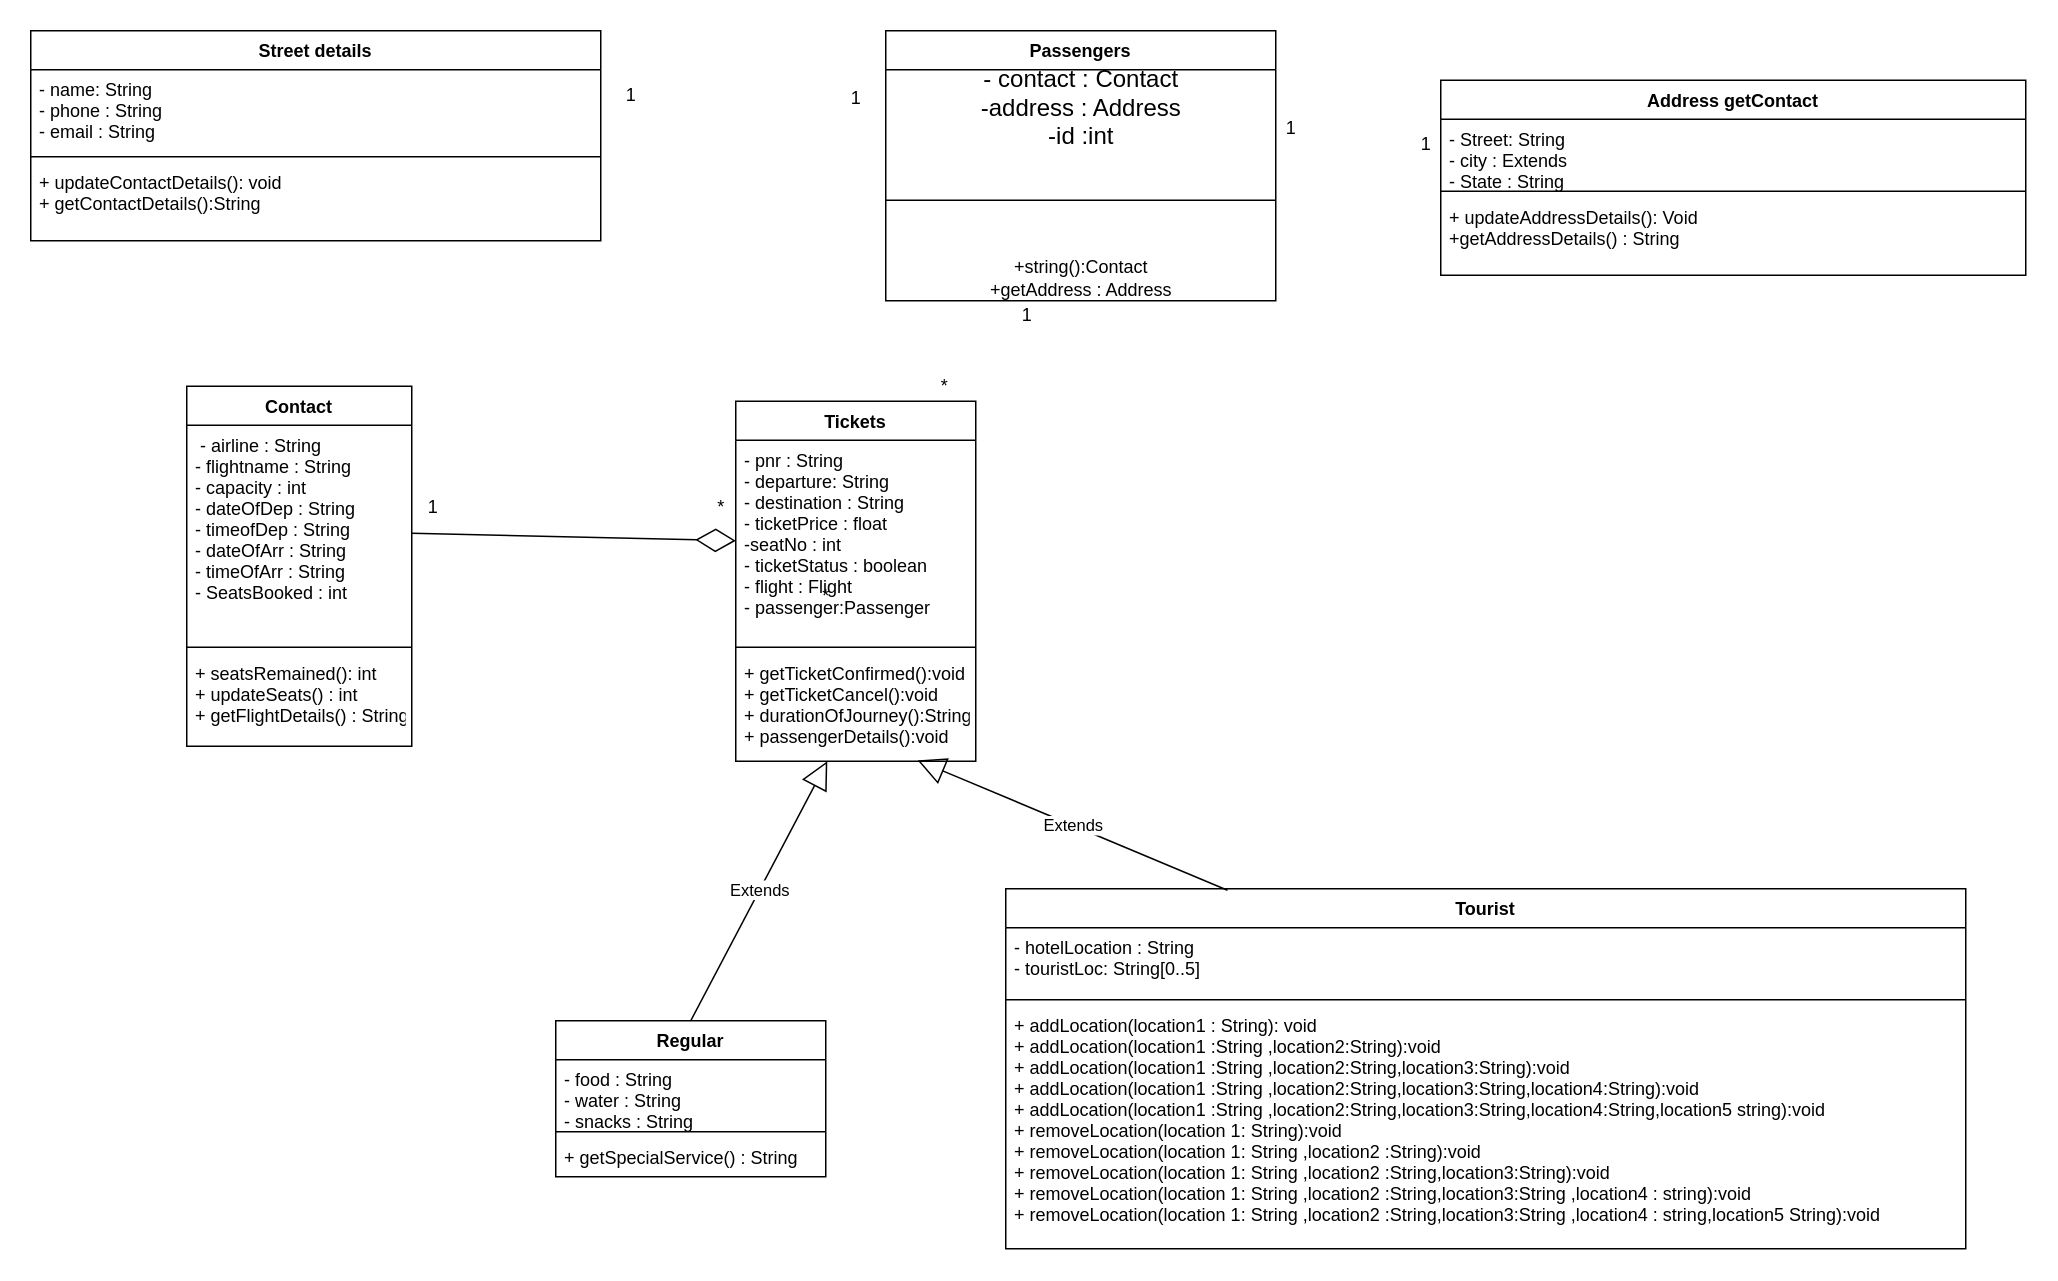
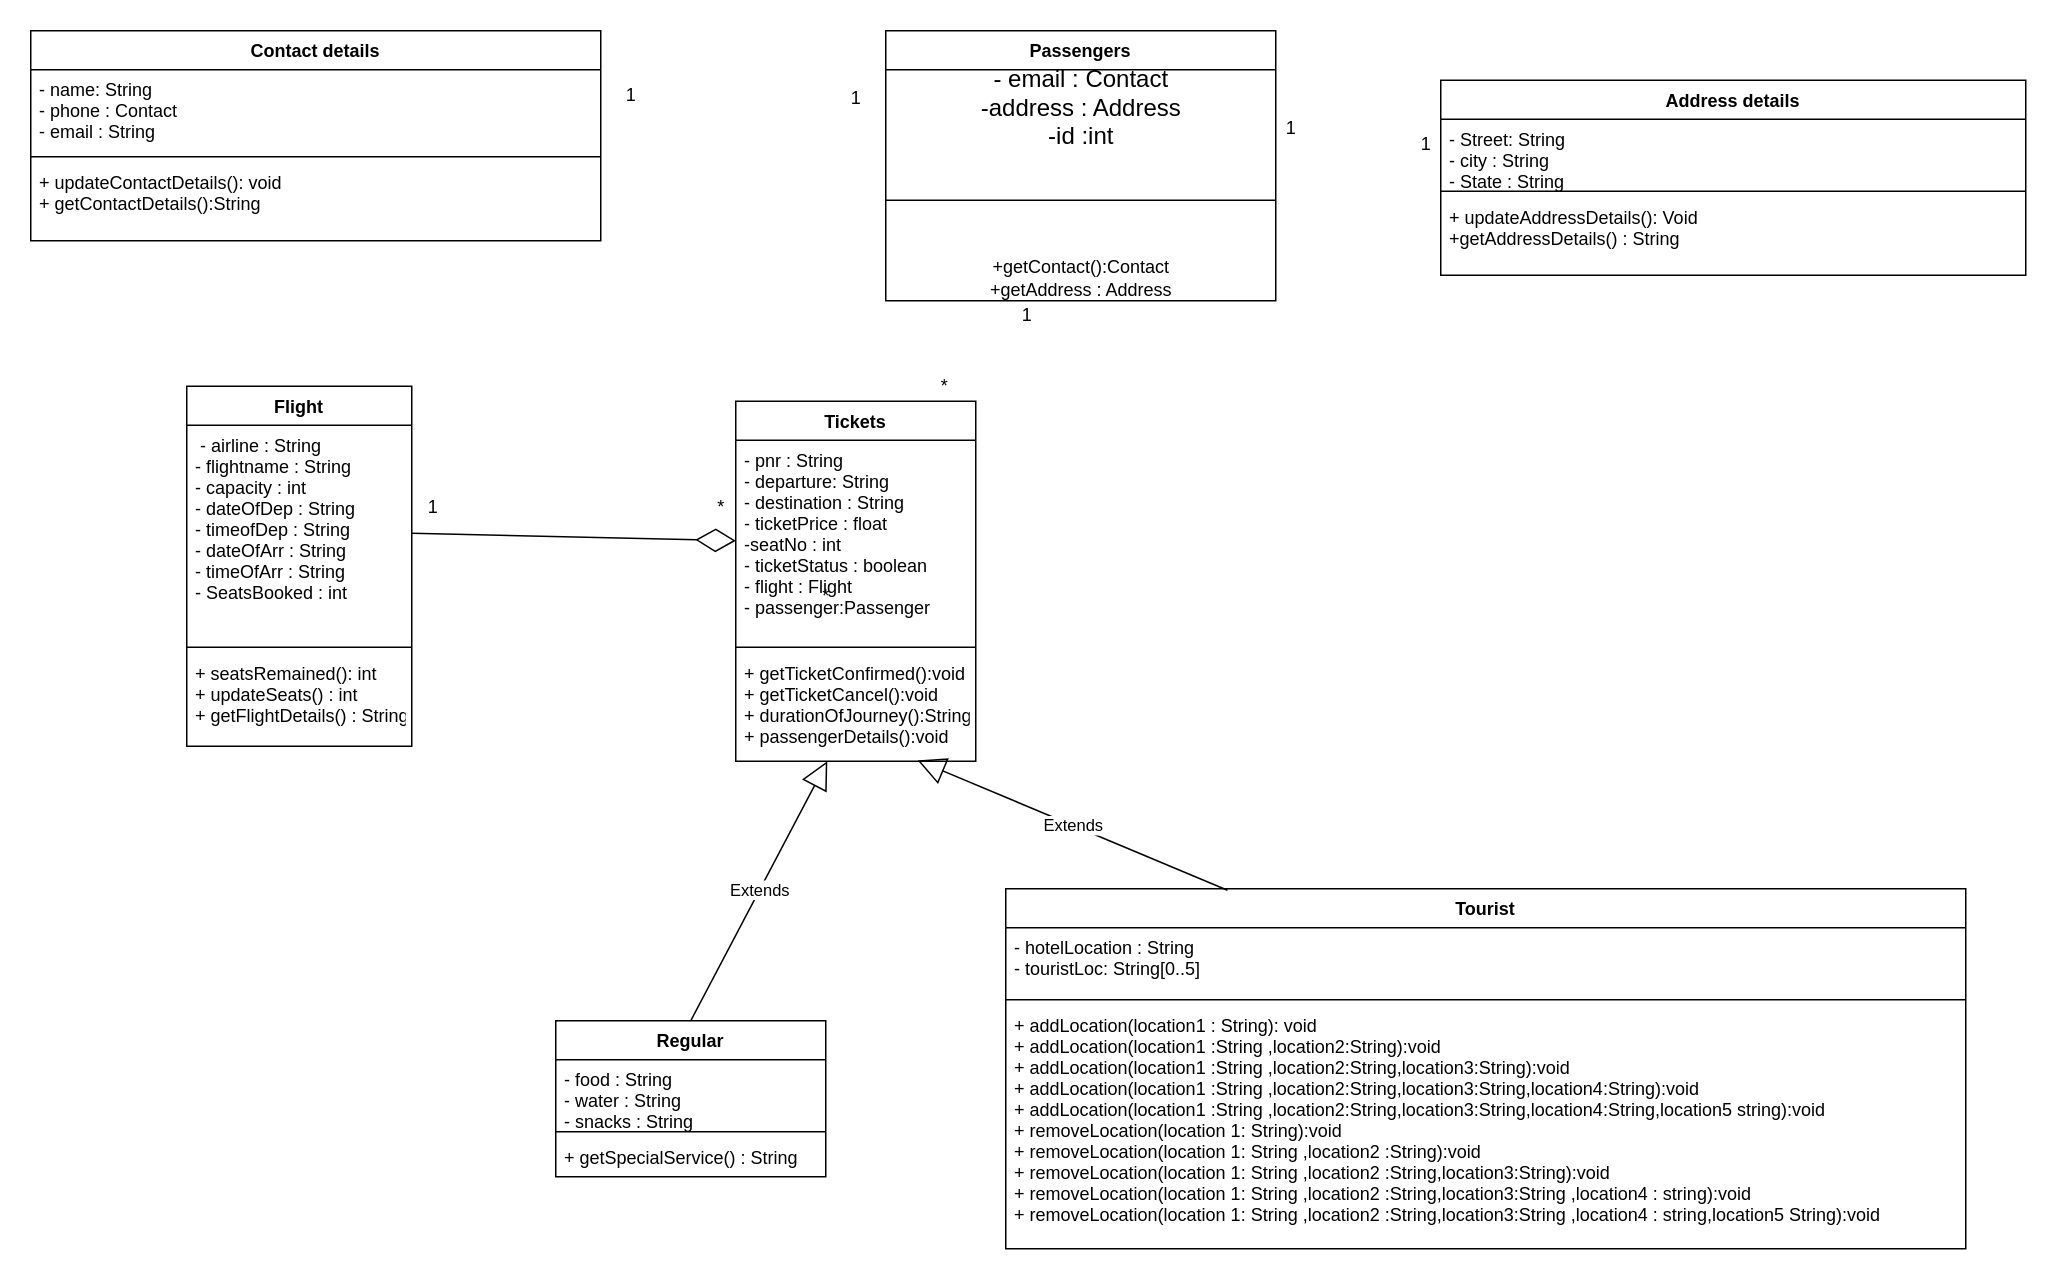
- <mxCell id="22" value="Street details" style="swimlane;fontStyle=1;align=center;verticalAlign=top;childLayout=stackLayout;horizontal=1;startSize=26;horizontalStack=0;resizeParent=1;resizeParentMax=0;resizeLast=0;collapsible=1;marginBottom=0;" parent="1" vertex="1"><mxGeometry x="20" y="20" width="380" height="140" as="geometry" /></mxCell>
+ <mxCell id="22" value="Contact details" style="swimlane;fontStyle=1;align=center;verticalAlign=top;childLayout=stackLayout;horizontal=1;startSize=26;horizontalStack=0;resizeParent=1;resizeParentMax=0;resizeLast=0;collapsible=1;marginBottom=0;" parent="1" vertex="1"><mxGeometry x="20" y="20" width="380" height="140" as="geometry" /></mxCell>
- <mxCell id="23" value="- name: String&#10;- phone : String&#10;- email : String&#10;" style="text;strokeColor=none;fillColor=none;align=left;verticalAlign=top;spacingLeft=4;spacingRight=4;overflow=hidden;rotatable=0;points=[[0,0.5],[1,0.5]];portConstraint=eastwest;" parent="22" vertex="1"><mxGeometry y="26" width="380" height="54" as="geometry" /></mxCell>
+ <mxCell id="23" value="- name: String&#10;- phone : Contact&#10;- email : String&#10;" style="text;strokeColor=none;fillColor=none;align=left;verticalAlign=top;spacingLeft=4;spacingRight=4;overflow=hidden;rotatable=0;points=[[0,0.5],[1,0.5]];portConstraint=eastwest;" parent="22" vertex="1"><mxGeometry y="26" width="380" height="54" as="geometry" /></mxCell>
- <mxCell id="26" value="Address getContact" style="swimlane;fontStyle=1;align=center;verticalAlign=top;childLayout=stackLayout;horizontal=1;startSize=26;horizontalStack=0;resizeParent=1;resizeParentMax=0;resizeLast=0;collapsible=1;marginBottom=0;" parent="1" vertex="1"><mxGeometry x="960" y="53" width="390" height="130" as="geometry" /></mxCell>
+ <mxCell id="26" value="Address details" style="swimlane;fontStyle=1;align=center;verticalAlign=top;childLayout=stackLayout;horizontal=1;startSize=26;horizontalStack=0;resizeParent=1;resizeParentMax=0;resizeLast=0;collapsible=1;marginBottom=0;" parent="1" vertex="1"><mxGeometry x="960" y="53" width="390" height="130" as="geometry" /></mxCell>
- <mxCell id="11" value="&lt;font style=&quot;font-size: 16px&quot;&gt;- contact : Contact&lt;br&gt;-address : Address&lt;br&gt;-id :int&lt;br&gt;&lt;/font&gt;" style="text;html=1;align=center;verticalAlign=middle;resizable=0;points=[];autosize=1;strokeColor=none;fillColor=none;" parent="10" vertex="1"><mxGeometry y="26" width="260" height="50" as="geometry" /></mxCell>
+ <mxCell id="11" value="&lt;font style=&quot;font-size: 16px&quot;&gt;- email : Contact&lt;br&gt;-address : Address&lt;br&gt;-id :int&lt;br&gt;&lt;/font&gt;" style="text;html=1;align=center;verticalAlign=middle;resizable=0;points=[];autosize=1;strokeColor=none;fillColor=none;" parent="10" vertex="1"><mxGeometry y="26" width="260" height="50" as="geometry" /></mxCell>
- <mxCell id="27" value="- Street: String&#10;- city : Extends&#10;- State : String&#10;" style="text;strokeColor=none;fillColor=none;align=left;verticalAlign=top;spacingLeft=4;spacingRight=4;overflow=hidden;rotatable=0;points=[[0,0.5],[1,0.5]];portConstraint=eastwest;" parent="26" vertex="1"><mxGeometry y="26" width="390" height="44" as="geometry" /></mxCell>
+ <mxCell id="27" value="- Street: String&#10;- city : String&#10;- State : String&#10;" style="text;strokeColor=none;fillColor=none;align=left;verticalAlign=top;spacingLeft=4;spacingRight=4;overflow=hidden;rotatable=0;points=[[0,0.5],[1,0.5]];portConstraint=eastwest;" parent="26" vertex="1"><mxGeometry y="26" width="390" height="44" as="geometry" /></mxCell>
- <mxCell id="13" value="+string():Contact&lt;br&gt;+getAddress : Address" style="text;html=1;align=center;verticalAlign=middle;resizable=0;points=[];autosize=1;strokeColor=none;fillColor=none;" vertex="1" parent="10"><mxGeometry y="150" width="260" height="30" as="geometry" /></mxCell>
+ <mxCell id="13" value="+getContact():Contact&lt;br&gt;+getAddress : Address" style="text;html=1;align=center;verticalAlign=middle;resizable=0;points=[];autosize=1;strokeColor=none;fillColor=none;" vertex="1" parent="10"><mxGeometry y="150" width="260" height="30" as="geometry" /></mxCell>
- <mxCell id="6" value="Contact" style="swimlane;fontStyle=1;align=center;verticalAlign=top;childLayout=stackLayout;horizontal=1;startSize=26;horizontalStack=0;resizeParent=1;resizeParentMax=0;resizeLast=0;collapsible=1;marginBottom=0;" parent="1" vertex="1"><mxGeometry x="124" y="257" width="150" height="240" as="geometry" /></mxCell>
+ <mxCell id="6" value="Flight" style="swimlane;fontStyle=1;align=center;verticalAlign=top;childLayout=stackLayout;horizontal=1;startSize=26;horizontalStack=0;resizeParent=1;resizeParentMax=0;resizeLast=0;collapsible=1;marginBottom=0;" parent="1" vertex="1"><mxGeometry x="124" y="257" width="150" height="240" as="geometry" /></mxCell>
